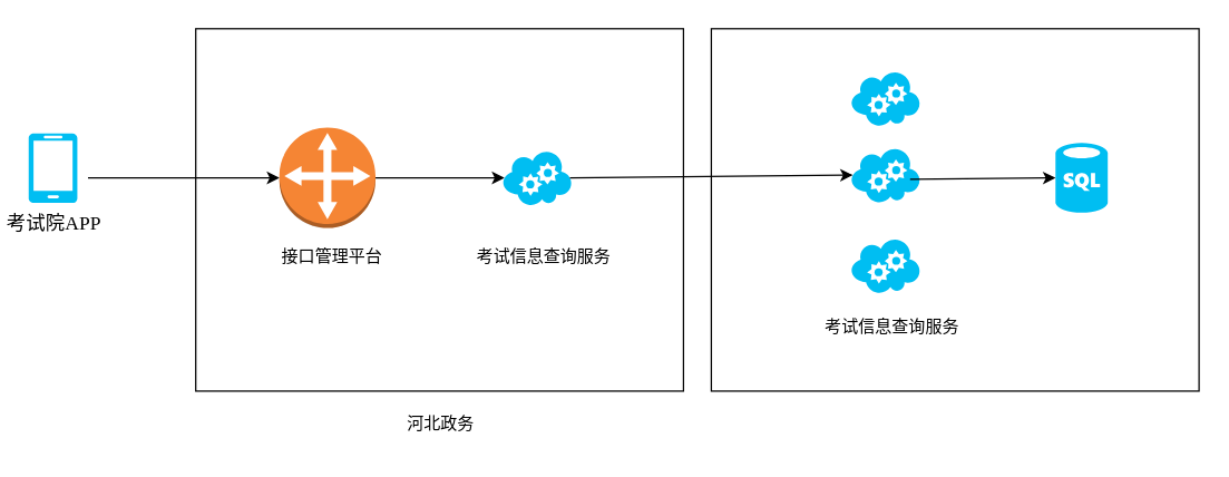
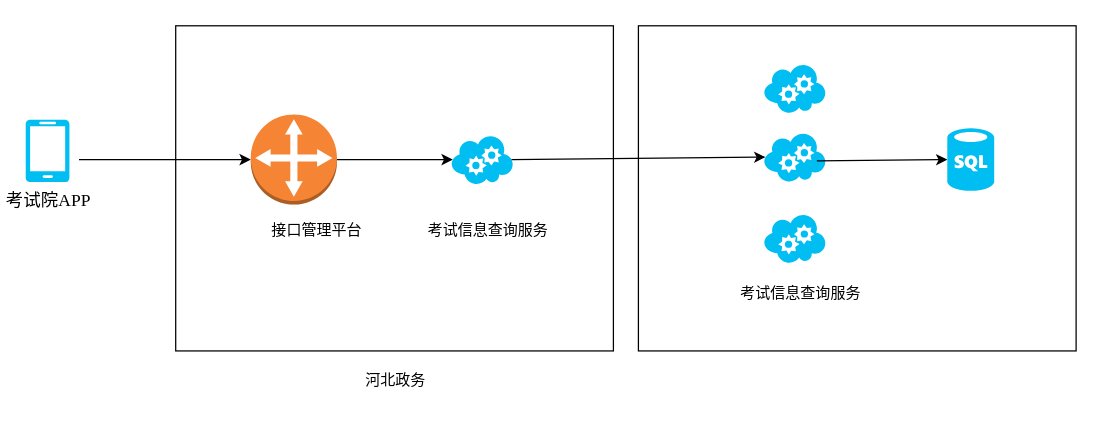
- <mxCell id="10" value="接口管理平台" style="text;html=1;" vertex="1" parent="1"><mxGeometry x="200" y="170" width="70" height="30" as="geometry" /></mxCell>
+ <mxCell id="10" value="接口管理平台" style="text;html=1;" vertex="1" parent="1"><mxGeometry x="215" y="170" width="70" height="30" as="geometry" /></mxCell>
